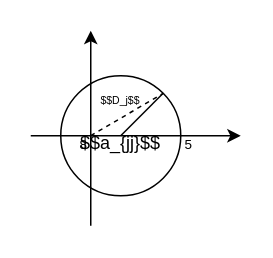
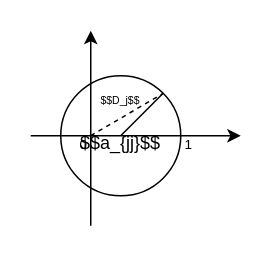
- <mxCell id="9" value="&lt;font style=&quot;font-size: 9px;&quot;&gt;8&lt;/font&gt;" style="text;html=1;align=center;verticalAlign=middle;resizable=0;points=[];autosize=1;strokeColor=none;fillColor=none;" vertex="1" parent="1"><mxGeometry x="40" y="80" width="30" height="30" as="geometry" /></mxCell>
+ <mxCell id="9" value="&lt;font style=&quot;font-size: 9px;&quot;&gt;0&lt;/font&gt;" style="text;html=1;align=center;verticalAlign=middle;resizable=0;points=[];autosize=1;strokeColor=none;fillColor=none;" vertex="1" parent="1"><mxGeometry x="40" y="80" width="30" height="30" as="geometry" /></mxCell>
- <mxCell id="8" value="&lt;font style=&quot;font-size: 9px;&quot;&gt;5&lt;/font&gt;" style="text;html=1;align=center;verticalAlign=middle;resizable=0;points=[];autosize=1;strokeColor=none;fillColor=none;" vertex="1" parent="1"><mxGeometry x="110" y="80" width="30" height="30" as="geometry" /></mxCell>
+ <mxCell id="8" value="&lt;font style=&quot;font-size: 9px;&quot;&gt;1&lt;/font&gt;" style="text;html=1;align=center;verticalAlign=middle;resizable=0;points=[];autosize=1;strokeColor=none;fillColor=none;" vertex="1" parent="1"><mxGeometry x="110" y="80" width="30" height="30" as="geometry" /></mxCell>
